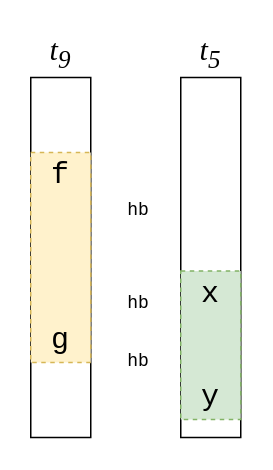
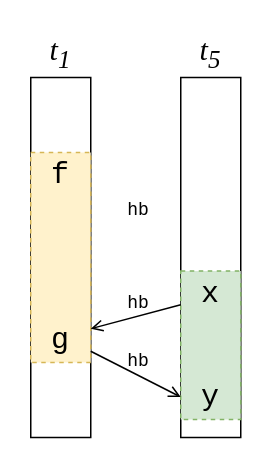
- <mxCell id="3" value="t&lt;span style=&quot;font-size: 20px&quot;&gt;&lt;sub&gt;9&lt;/sub&gt;&lt;/span&gt;" style="text;html=1;strokeColor=none;fillColor=none;align=center;verticalAlign=middle;whiteSpace=wrap;rounded=0;dashed=1;fontSize=20;fontFamily=Times New Roman;fontStyle=2" parent="1" vertex="1"><mxGeometry x="20" y="20" width="40" height="30" as="geometry" /></mxCell>
+ <mxCell id="3" value="t&lt;span style=&quot;font-size: 20px&quot;&gt;&lt;sub&gt;1&lt;/sub&gt;&lt;/span&gt;" style="text;html=1;strokeColor=none;fillColor=none;align=center;verticalAlign=middle;whiteSpace=wrap;rounded=0;dashed=1;fontSize=20;fontFamily=Times New Roman;fontStyle=2" parent="1" vertex="1"><mxGeometry x="20" y="20" width="40" height="30" as="geometry" /></mxCell>
+ <mxCell id="10" style="rounded=0;orthogonalLoop=1;jettySize=auto;html=1;exitX=0;exitY=0.75;exitDx=0;exitDy=0;entryX=1;entryY=0.25;entryDx=0;entryDy=0;endArrow=open;endFill=0;" parent="1" source="11" target="6" edge="1"><mxGeometry relative="1" as="geometry" /></mxCell>
+ <mxCell id="12" style="edgeStyle=none;rounded=0;orthogonalLoop=1;jettySize=auto;html=1;exitX=1;exitY=0.75;exitDx=0;exitDy=0;entryX=0;entryY=0.5;entryDx=0;entryDy=0;fontFamily=Courier New;fontSize=12;endArrow=open;endFill=0;" parent="1" source="6" target="13" edge="1"><mxGeometry relative="1" as="geometry" /></mxCell>
